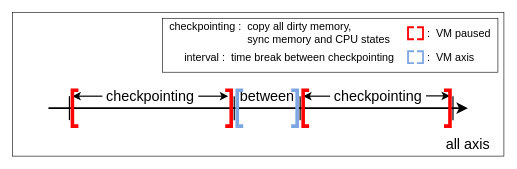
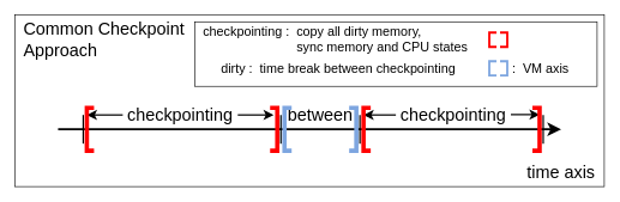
+ <mxCell id="10" value="&lt;font style=&quot;font-size: 24px;&quot;&gt;Common Checkpoint Approach&lt;/font&gt;" style="text;html=1;strokeColor=none;fillColor=none;align=left;verticalAlign=middle;whiteSpace=wrap;rounded=0;" vertex="1" parent="1"><mxGeometry x="30" y="20" width="240" height="70" as="geometry" /></mxCell>
- <mxCell id="23" value="&lt;font style=&quot;font-size: 18px;&quot;&gt;:&amp;nbsp; VM paused&lt;/font&gt;" style="text;html=1;strokeColor=none;fillColor=none;align=left;verticalAlign=middle;whiteSpace=wrap;rounded=0;" vertex="1" parent="1"><mxGeometry x="710" y="35" width="120" height="40" as="geometry" /></mxCell>
- <mxCell id="16" value="&lt;font style=&quot;font-size: 18px;&quot;&gt;&amp;nbsp; &amp;nbsp; &amp;nbsp;interval :&amp;nbsp; time break between checkpointing&lt;/font&gt;" style="text;html=1;strokeColor=none;fillColor=none;align=left;verticalAlign=middle;whiteSpace=wrap;rounded=0;" vertex="1" parent="1"><mxGeometry x="280" y="75" width="400" height="40" as="geometry" /></mxCell>
+ <mxCell id="16" value="&lt;font style=&quot;font-size: 18px;&quot;&gt;&amp;nbsp; &amp;nbsp; &amp;nbsp;dirty :&amp;nbsp; time break between checkpointing&lt;/font&gt;" style="text;html=1;strokeColor=none;fillColor=none;align=left;verticalAlign=middle;whiteSpace=wrap;rounded=0;" vertex="1" parent="1"><mxGeometry x="280" y="75" width="400" height="40" as="geometry" /></mxCell>
- <mxCell id="3" value="&lt;font style=&quot;font-size: 24px;&quot;&gt;all axis&lt;/font&gt;" style="text;html=1;strokeColor=none;fillColor=none;align=center;verticalAlign=middle;whiteSpace=wrap;rounded=0;" vertex="1" parent="1"><mxGeometry x="720" y="220" width="120" height="40" as="geometry" /></mxCell>
+ <mxCell id="3" value="&lt;font style=&quot;font-size: 24px;&quot;&gt;time axis&lt;/font&gt;" style="text;html=1;strokeColor=none;fillColor=none;align=center;verticalAlign=middle;whiteSpace=wrap;rounded=0;" vertex="1" parent="1"><mxGeometry x="720" y="220" width="120" height="40" as="geometry" /></mxCell>
